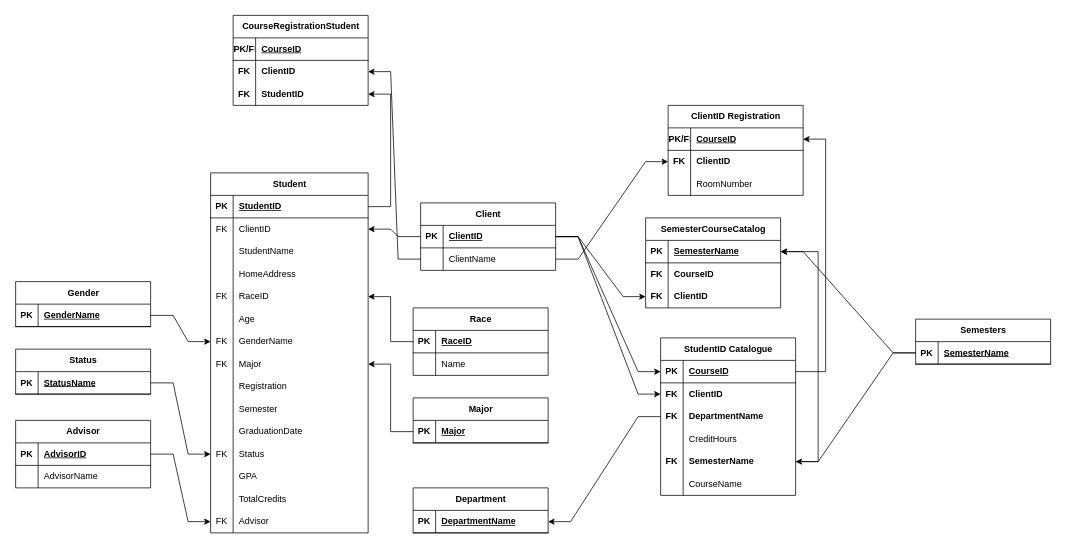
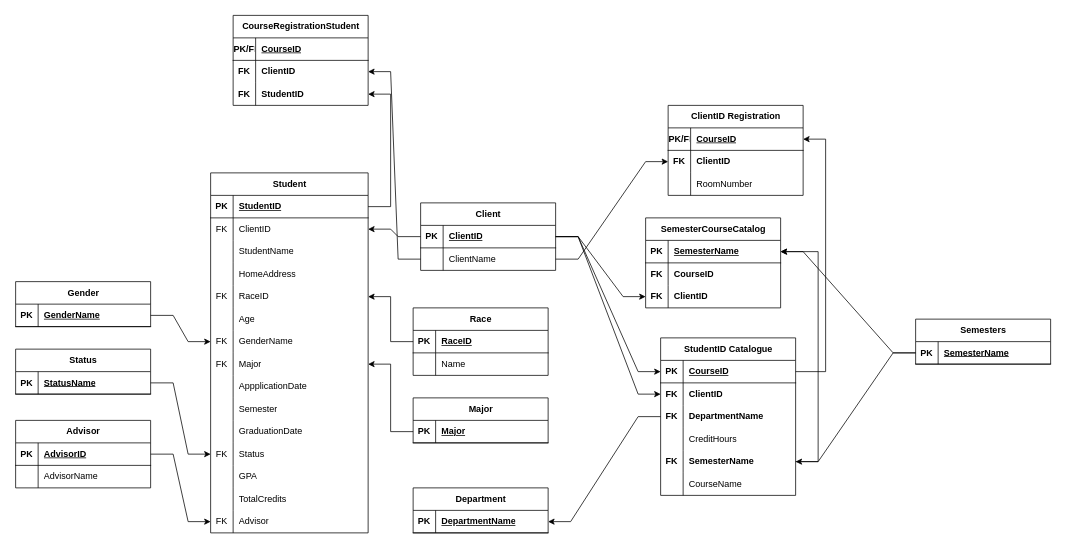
- <mxCell id="29" value="Registration" style="shape=partialRectangle;connectable=0;fillColor=none;top=0;left=0;bottom=0;right=0;align=left;spacingLeft=6;overflow=hidden;whiteSpace=wrap;html=1;" vertex="1" parent="27"><mxGeometry x="30" width="180" height="30" as="geometry"><mxRectangle width="180" height="30" as="alternateBounds" /></mxGeometry></mxCell>
+ <mxCell id="29" value="AppplicationDate" style="shape=partialRectangle;connectable=0;fillColor=none;top=0;left=0;bottom=0;right=0;align=left;spacingLeft=6;overflow=hidden;whiteSpace=wrap;html=1;" vertex="1" parent="27"><mxGeometry x="30" width="180" height="30" as="geometry"><mxRectangle width="180" height="30" as="alternateBounds" /></mxGeometry></mxCell>
